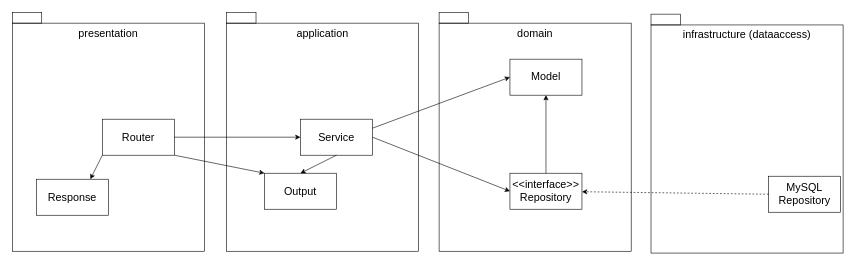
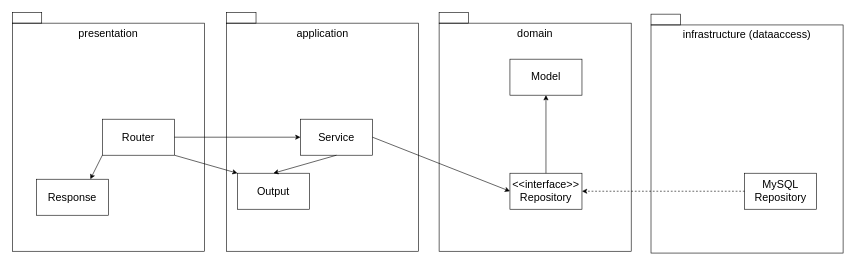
- <mxCell id="22" value="" style="endArrow=classic;html=1;exitX=1;exitY=0.25;exitDx=0;exitDy=0;fontSize=18;entryX=0;entryY=0.5;entryDx=0;entryDy=0;" edge="1" parent="1" source="8" target="20"><mxGeometry width="50" height="50" relative="1" as="geometry"><mxPoint x="630" y="238" as="sourcePoint" /><mxPoint x="1262" y="246.22" as="targetPoint" /></mxGeometry></mxCell>
- <mxCell id="9" value="Output" style="rounded=0;whiteSpace=wrap;html=1;fillColor=none;fontSize=18;" vertex="1" parent="1"><mxGeometry x="440" y="288" width="120" height="60" as="geometry" /></mxCell>
+ <mxCell id="9" value="Output" style="rounded=0;whiteSpace=wrap;html=1;fillColor=none;fontSize=18;" vertex="1" parent="1"><mxGeometry x="395" y="288" width="120" height="60" as="geometry" /></mxCell>
- <mxCell id="11" value="MySQL&lt;br&gt;Repository" style="rounded=0;whiteSpace=wrap;html=1;fillColor=none;fontSize=18;" vertex="1" parent="1"><mxGeometry x="1280" y="293" width="120" height="60" as="geometry" /></mxCell>
+ <mxCell id="11" value="MySQL&lt;br&gt;Repository" style="rounded=0;whiteSpace=wrap;html=1;fillColor=none;fontSize=18;" vertex="1" parent="1"><mxGeometry x="1240" y="288" width="120" height="60" as="geometry" /></mxCell>
